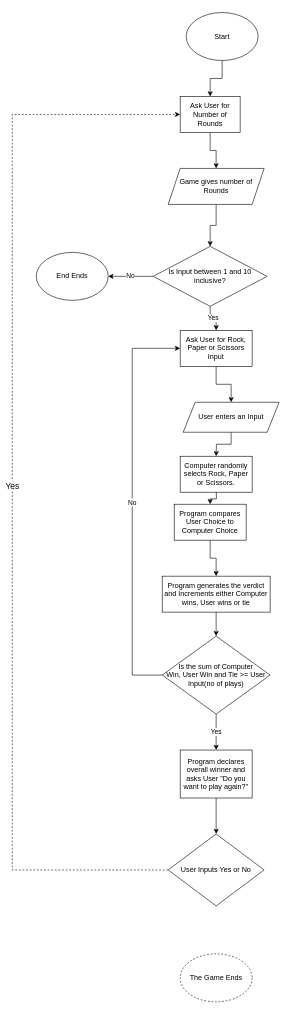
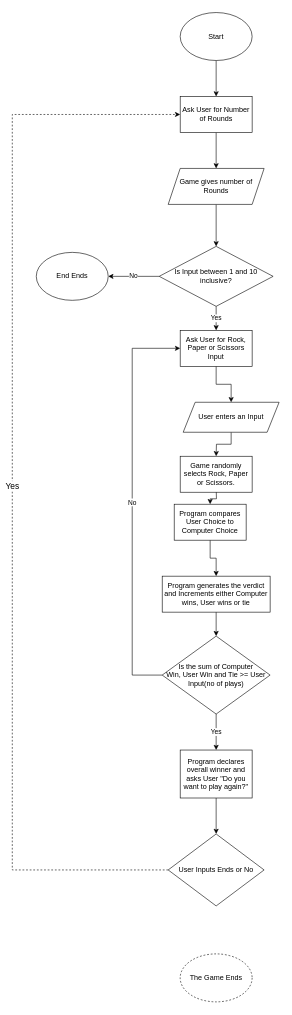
- <mxCell id="3" value="Start" style="ellipse;whiteSpace=wrap;html=1;" vertex="1" parent="1"><mxGeometry x="310" y="20" width="120" height="80" as="geometry" /></mxCell>
+ <mxCell id="3" value="Start" style="ellipse;whiteSpace=wrap;html=1;" vertex="1" parent="1"><mxGeometry x="300" y="20" width="120" height="80" as="geometry" /></mxCell>
- <mxCell id="5" value="Ask User for Number of Rounds" style="rounded=0;whiteSpace=wrap;html=1;" vertex="1" parent="1"><mxGeometry x="300" y="160" width="100" height="60" as="geometry" /></mxCell>
+ <mxCell id="5" value="Ask User for Number of Rounds" style="rounded=0;whiteSpace=wrap;html=1;" vertex="1" parent="1"><mxGeometry x="300" y="160" width="120" height="60" as="geometry" /></mxCell>
- <mxCell id="10" value="Is Input between 1 and 10 inclusive?" style="rhombus;whiteSpace=wrap;html=1;" vertex="1" parent="1"><mxGeometry x="255" y="410" width="190" height="100" as="geometry" /></mxCell>
+ <mxCell id="10" value="Is Input between 1 and 10 inclusive?" style="rhombus;whiteSpace=wrap;html=1;" vertex="1" parent="1"><mxGeometry x="265" y="410" width="190" height="100" as="geometry" /></mxCell>
- <mxCell id="29" value="Computer randomly selects Rock, Paper or Scissors." style="rounded=0;whiteSpace=wrap;html=1;" vertex="1" parent="1"><mxGeometry x="300" y="760" width="120" height="60" as="geometry" /></mxCell>
+ <mxCell id="29" value="Game randomly selects Rock, Paper or Scissors." style="rounded=0;whiteSpace=wrap;html=1;" vertex="1" parent="1"><mxGeometry x="300" y="760" width="120" height="60" as="geometry" /></mxCell>
- <mxCell id="27" value="User Inputs Yes or No" style="rhombus;whiteSpace=wrap;html=1;" vertex="1" parent="1"><mxGeometry x="280" y="1390" width="160" height="120" as="geometry" /></mxCell>
+ <mxCell id="27" value="User Inputs Ends or No" style="rhombus;whiteSpace=wrap;html=1;" vertex="1" parent="1"><mxGeometry x="280" y="1390" width="160" height="120" as="geometry" /></mxCell>
